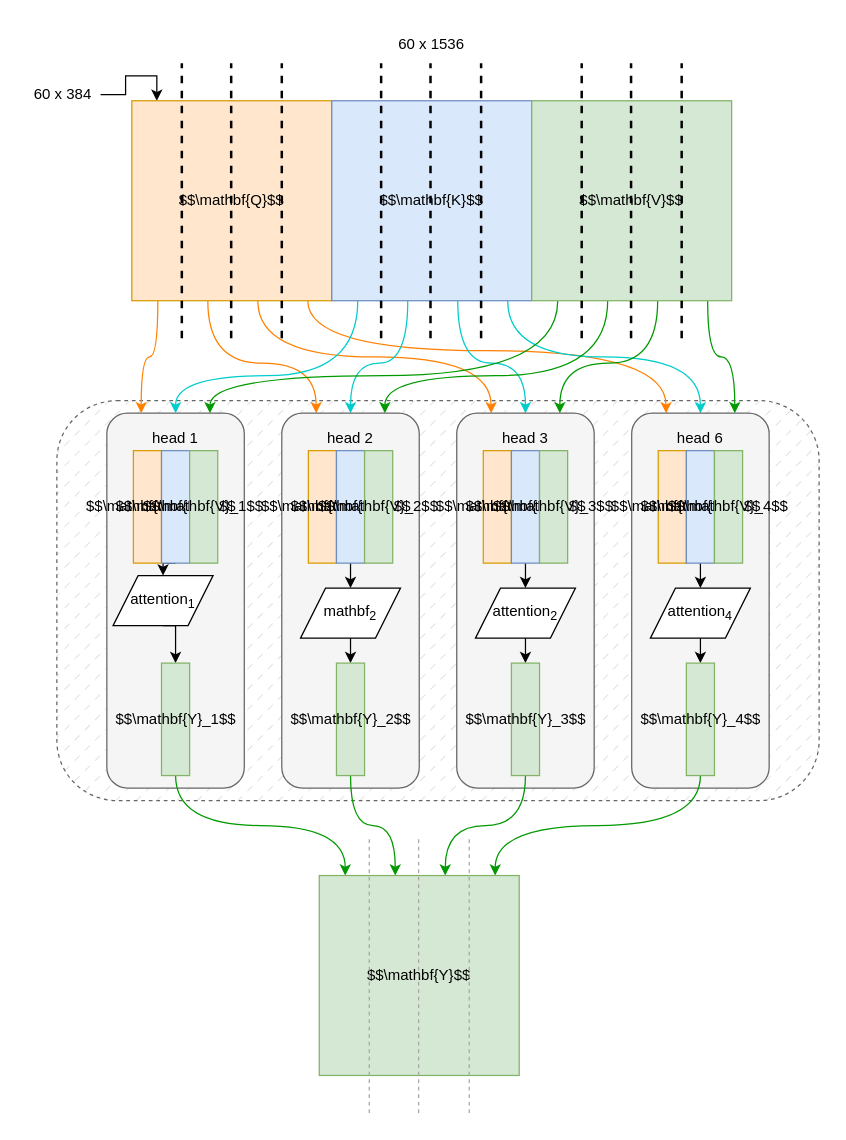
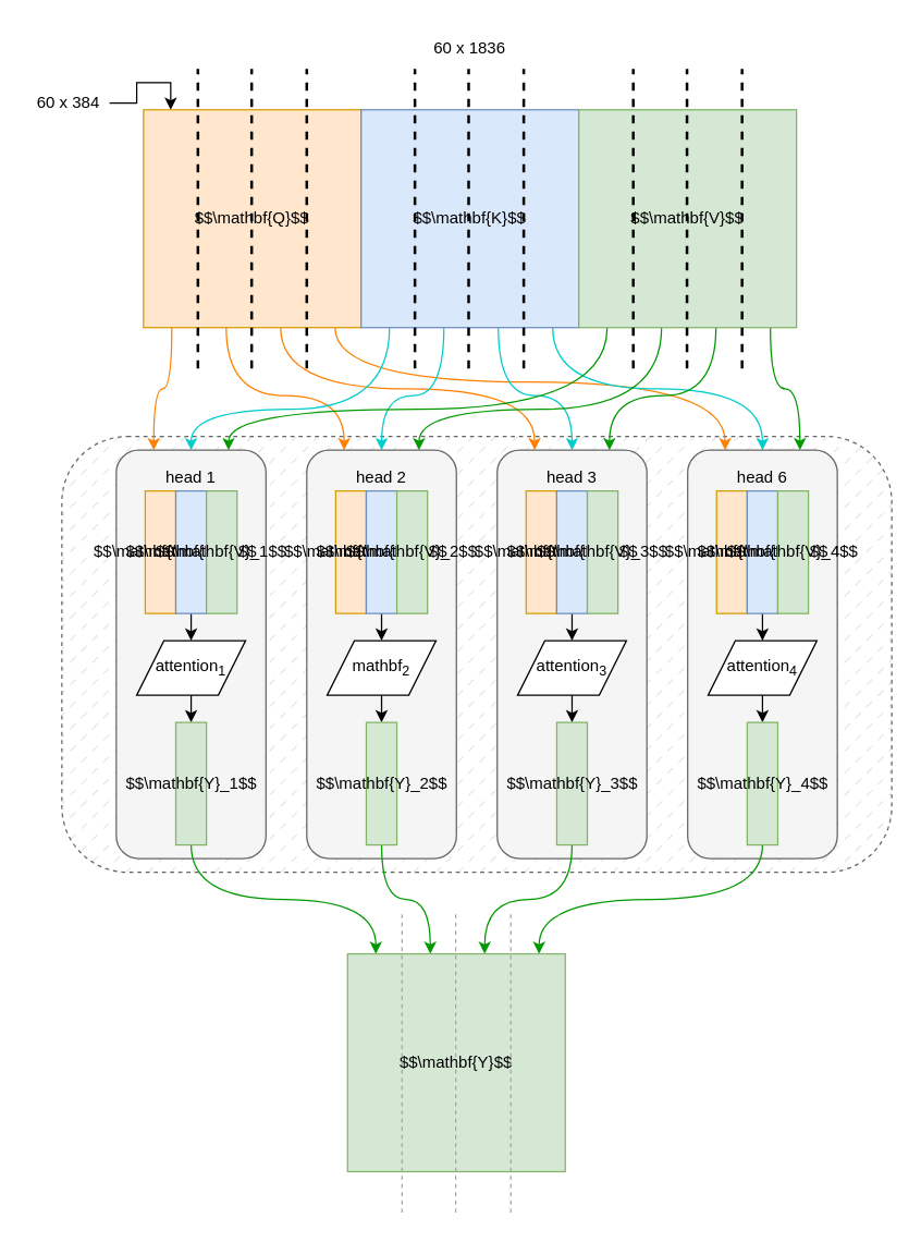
- <mxCell id="3" value="60 x 1536" style="text;html=1;strokeColor=none;fillColor=none;align=center;verticalAlign=middle;whiteSpace=wrap;rounded=0;" vertex="1" parent="1"><mxGeometry x="315" y="20" width="60" height="30" as="geometry" /></mxCell>
+ <mxCell id="3" value="60 x 1836" style="text;html=1;strokeColor=none;fillColor=none;align=center;verticalAlign=middle;whiteSpace=wrap;rounded=0;" vertex="1" parent="1"><mxGeometry x="315" y="20" width="60" height="30" as="geometry" /></mxCell>
- <mxCell id="33" value="attention&lt;sub&gt;1&lt;/sub&gt;" style="shape=parallelogram;perimeter=parallelogramPerimeter;whiteSpace=wrap;html=1;fixedSize=1;" vertex="1" parent="1"><mxGeometry x="90" y="460" width="80" height="40" as="geometry" /></mxCell>
+ <mxCell id="33" value="attention&lt;sub&gt;1&lt;/sub&gt;" style="shape=parallelogram;perimeter=parallelogramPerimeter;whiteSpace=wrap;html=1;fixedSize=1;" vertex="1" parent="1"><mxGeometry x="100" y="470" width="80" height="40" as="geometry" /></mxCell>
- <mxCell id="53" value="attention&lt;sub&gt;2&lt;/sub&gt;" style="shape=parallelogram;perimeter=parallelogramPerimeter;whiteSpace=wrap;html=1;fixedSize=1;" vertex="1" parent="1"><mxGeometry x="380" y="470" width="80" height="40" as="geometry" /></mxCell>
+ <mxCell id="53" value="attention&lt;sub&gt;3&lt;/sub&gt;" style="shape=parallelogram;perimeter=parallelogramPerimeter;whiteSpace=wrap;html=1;fixedSize=1;" vertex="1" parent="1"><mxGeometry x="380" y="470" width="80" height="40" as="geometry" /></mxCell>
